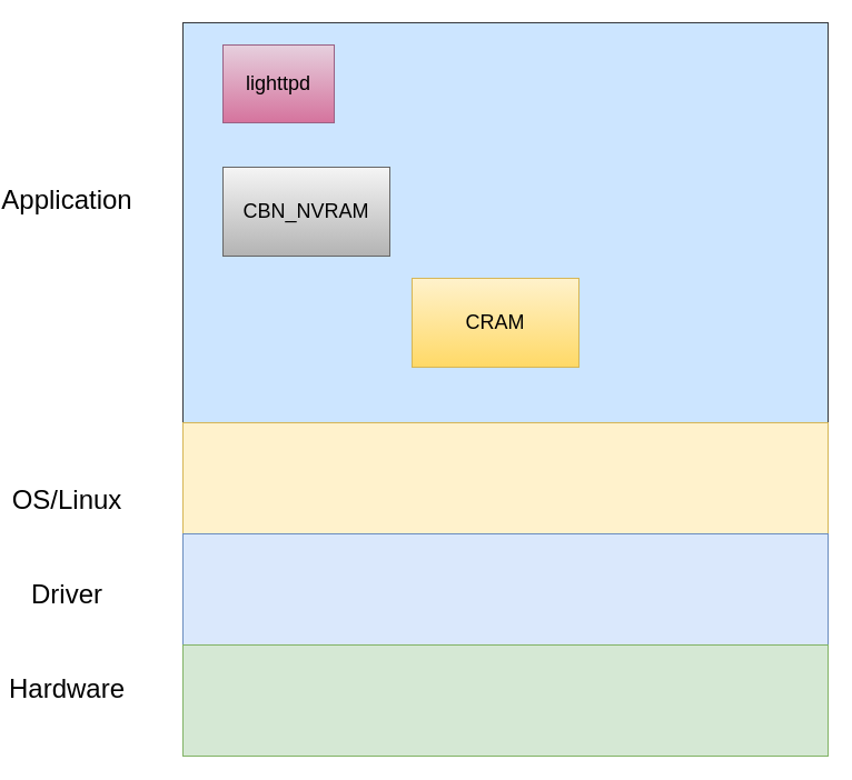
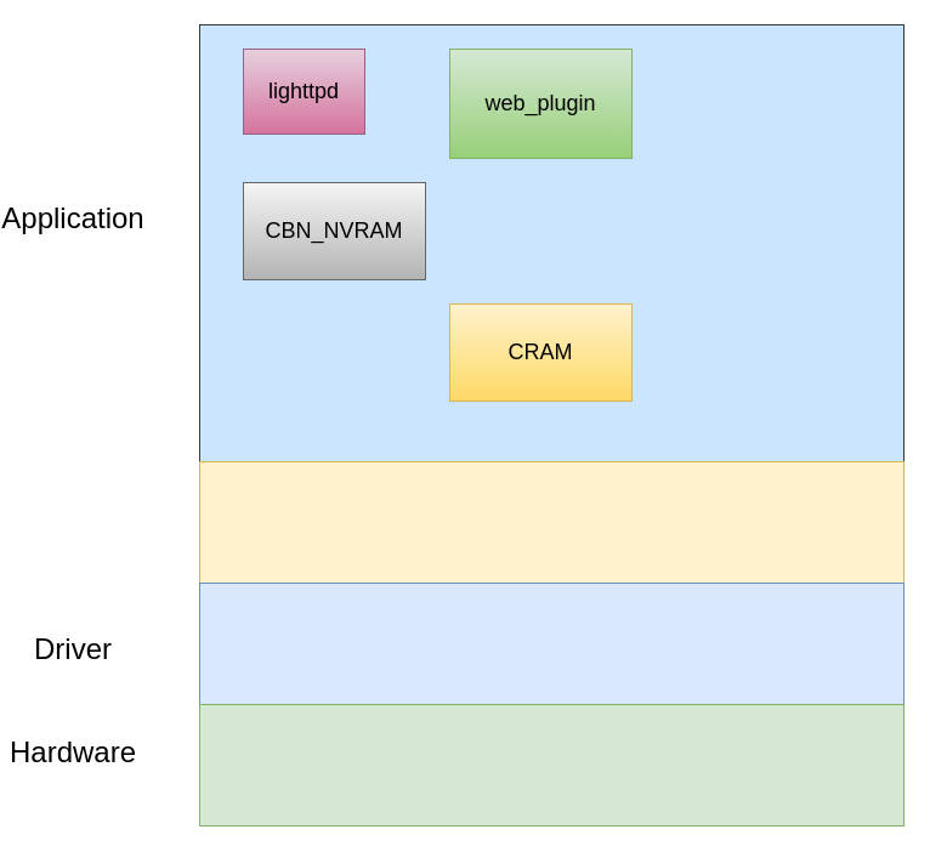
+ <mxCell id="13" value="web_plugin" style="rounded=0;whiteSpace=wrap;html=1;fillColor=#d5e8d4;strokeColor=#82b366;fontSize=18;gradientColor=#97d077;" vertex="1" parent="1"><mxGeometry x="370" y="40" width="150" height="90" as="geometry" /></mxCell>
- <mxCell id="4" value="OS/Linux" style="text;html=1;strokeColor=none;fillColor=none;align=center;verticalAlign=middle;whiteSpace=wrap;rounded=0;fontSize=24;" vertex="1" parent="1"><mxGeometry x="20" y="430" width="80" height="40" as="geometry" /></mxCell>
